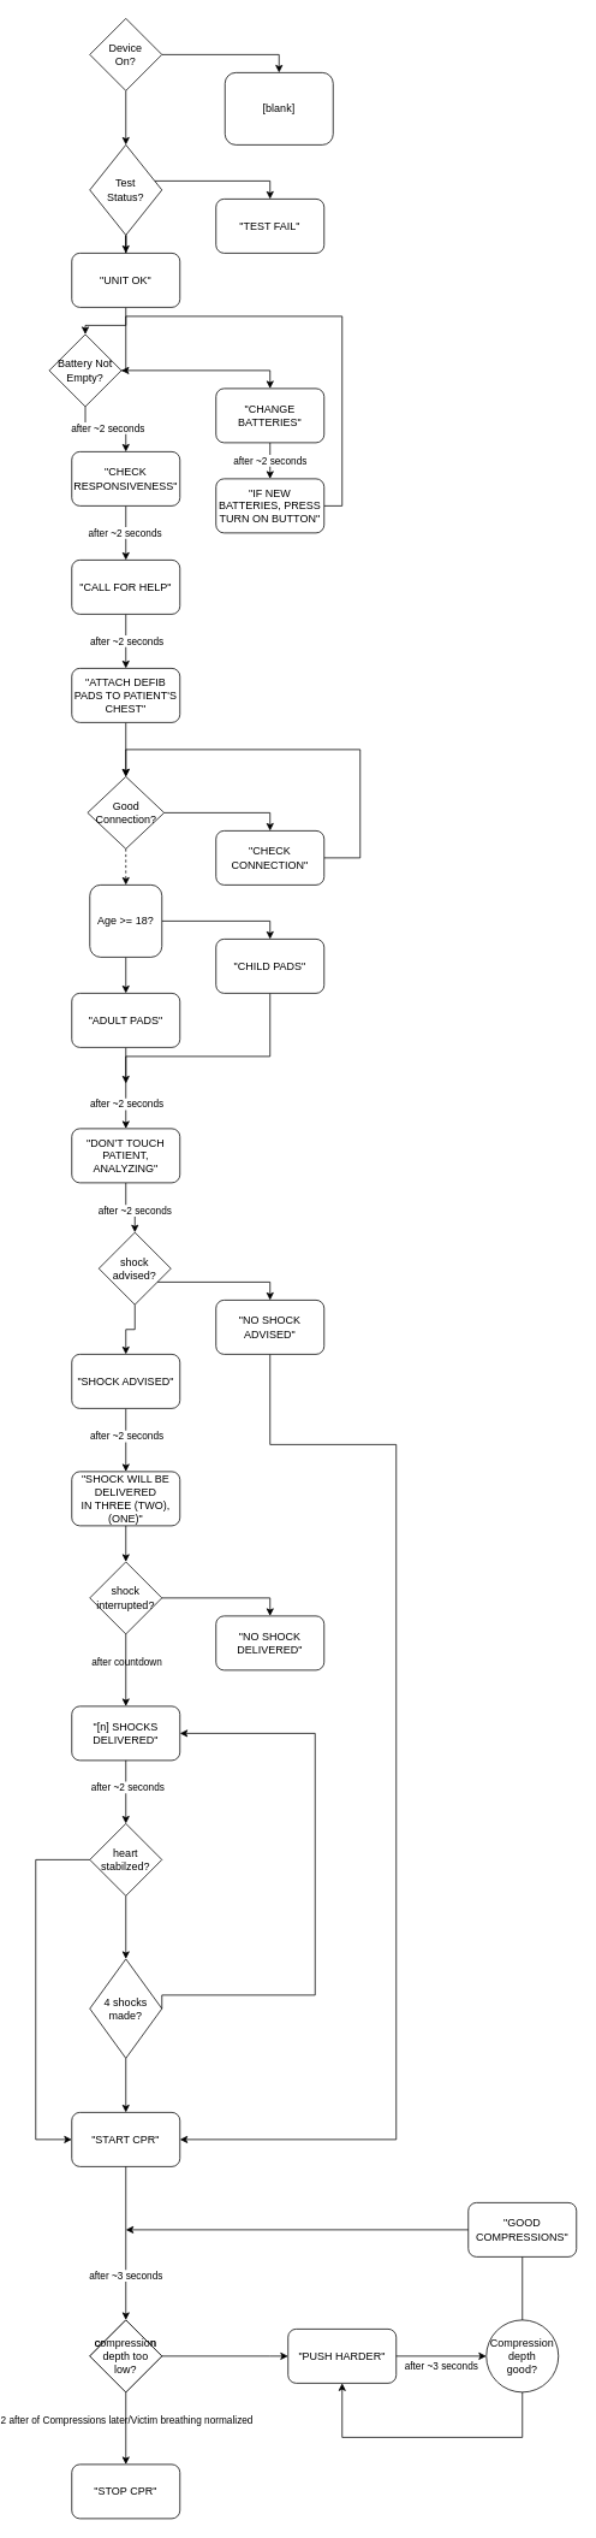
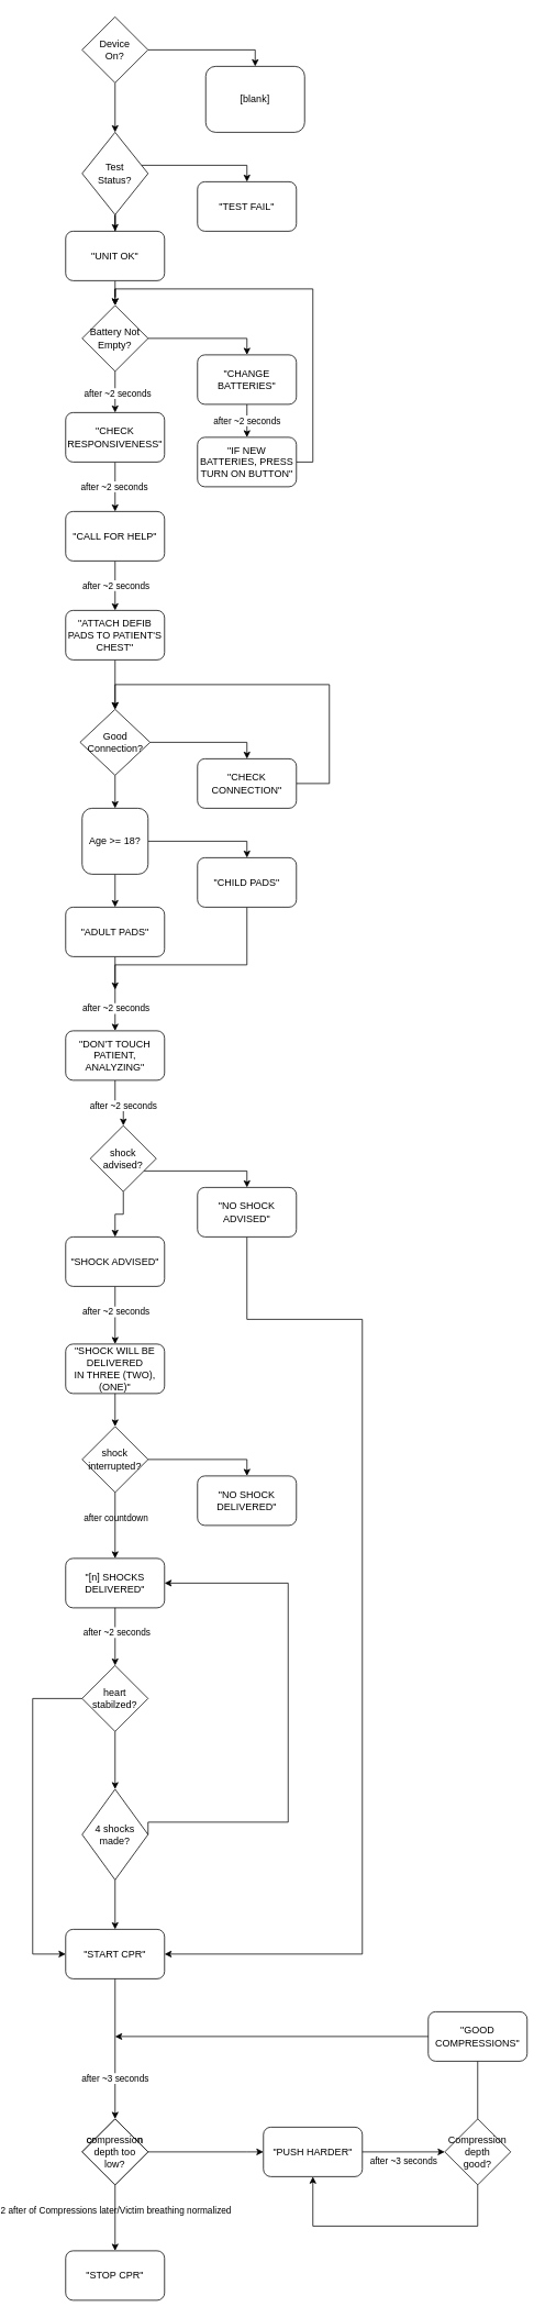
- <mxCell id="7" value="Battery Not Empty?" style="rhombus;whiteSpace=wrap;html=1;" parent="1" vertex="1"><mxGeometry x="35" y="370" width="80" height="80" as="geometry" /></mxCell>
+ <mxCell id="7" value="Battery Not Empty?" style="rhombus;whiteSpace=wrap;html=1;" parent="1" vertex="1"><mxGeometry x="80" y="370" width="80" height="80" as="geometry" /></mxCell>
- <mxCell id="13" style="edgeStyle=orthogonalEdgeStyle;rounded=0;orthogonalLoop=1;jettySize=auto;html=1;dashed=1;" parent="1" source="14" target="27" edge="1"><mxGeometry relative="1" as="geometry" /></mxCell>
+ <mxCell id="13" style="edgeStyle=orthogonalEdgeStyle;rounded=0;orthogonalLoop=1;jettySize=auto;html=1;" parent="1" source="14" target="27" edge="1"><mxGeometry relative="1" as="geometry" /></mxCell>
- <mxCell id="77" value="Compression depth &lt;br&gt;good?" style="ellipse;whiteSpace=wrap;html=1;" parent="1" vertex="1"><mxGeometry x="520" y="2570" width="80" height="80" as="geometry" /></mxCell>
+ <mxCell id="77" value="Compression depth &lt;br&gt;good?" style="rhombus;whiteSpace=wrap;html=1;" parent="1" vertex="1"><mxGeometry x="520" y="2570" width="80" height="80" as="geometry" /></mxCell>
